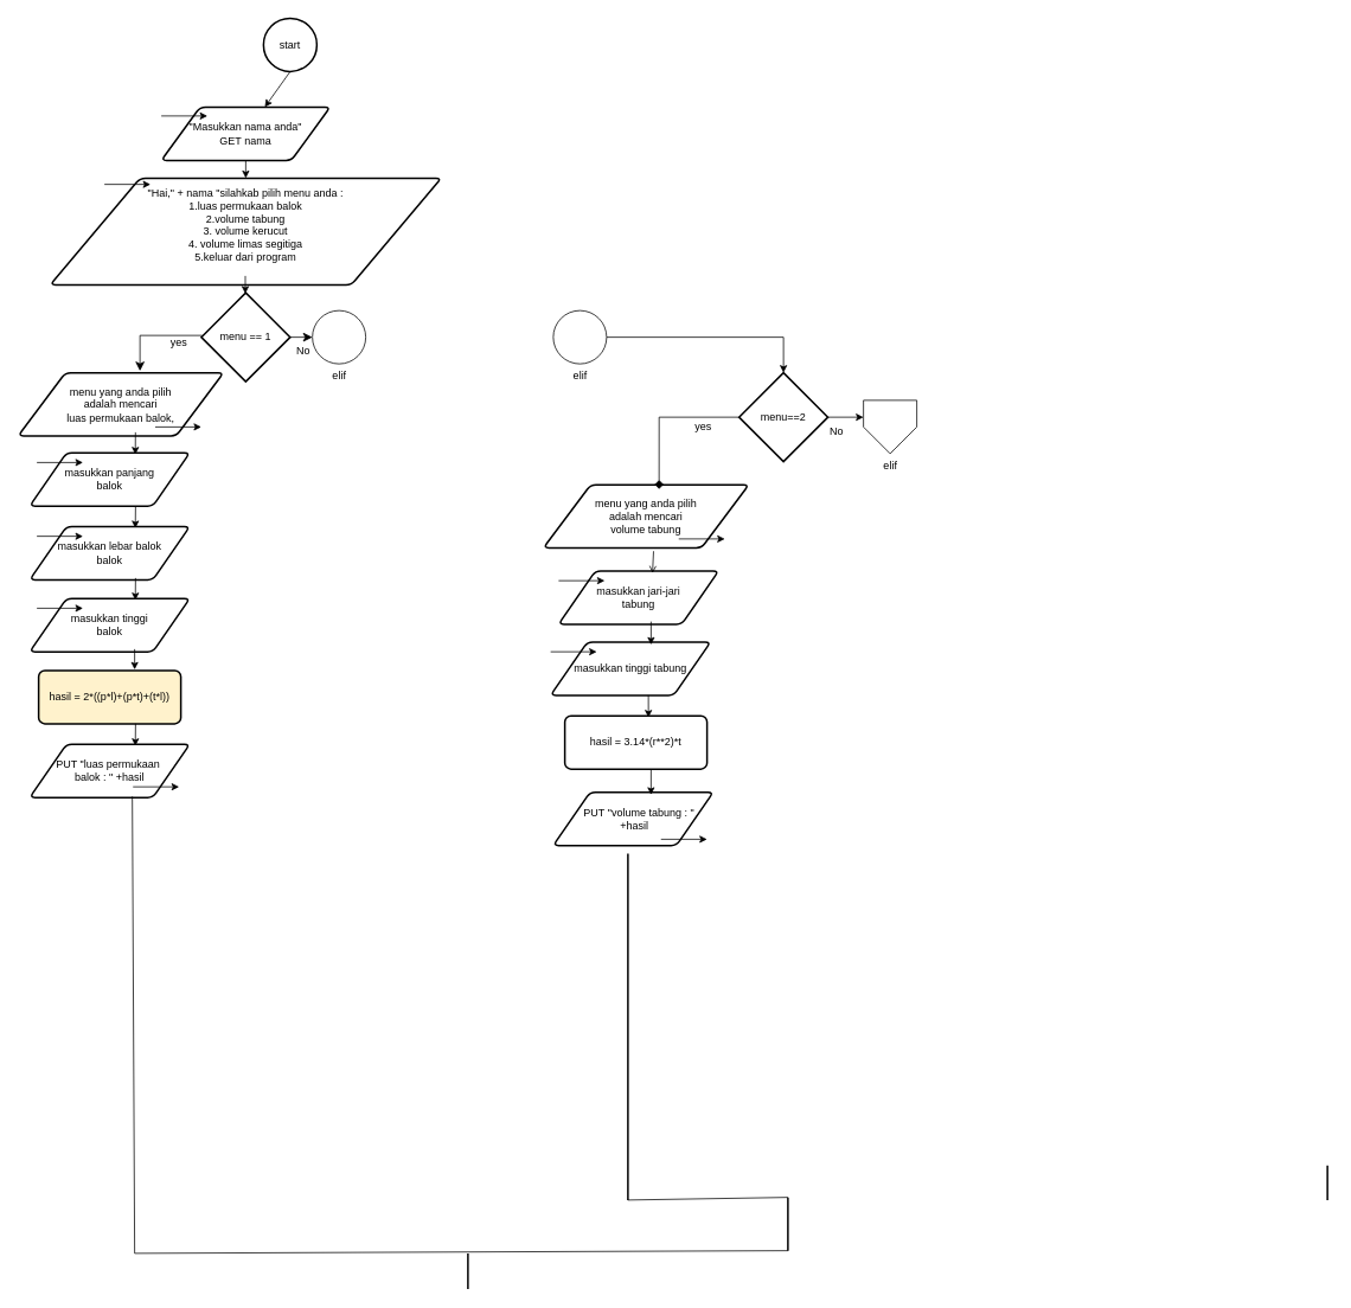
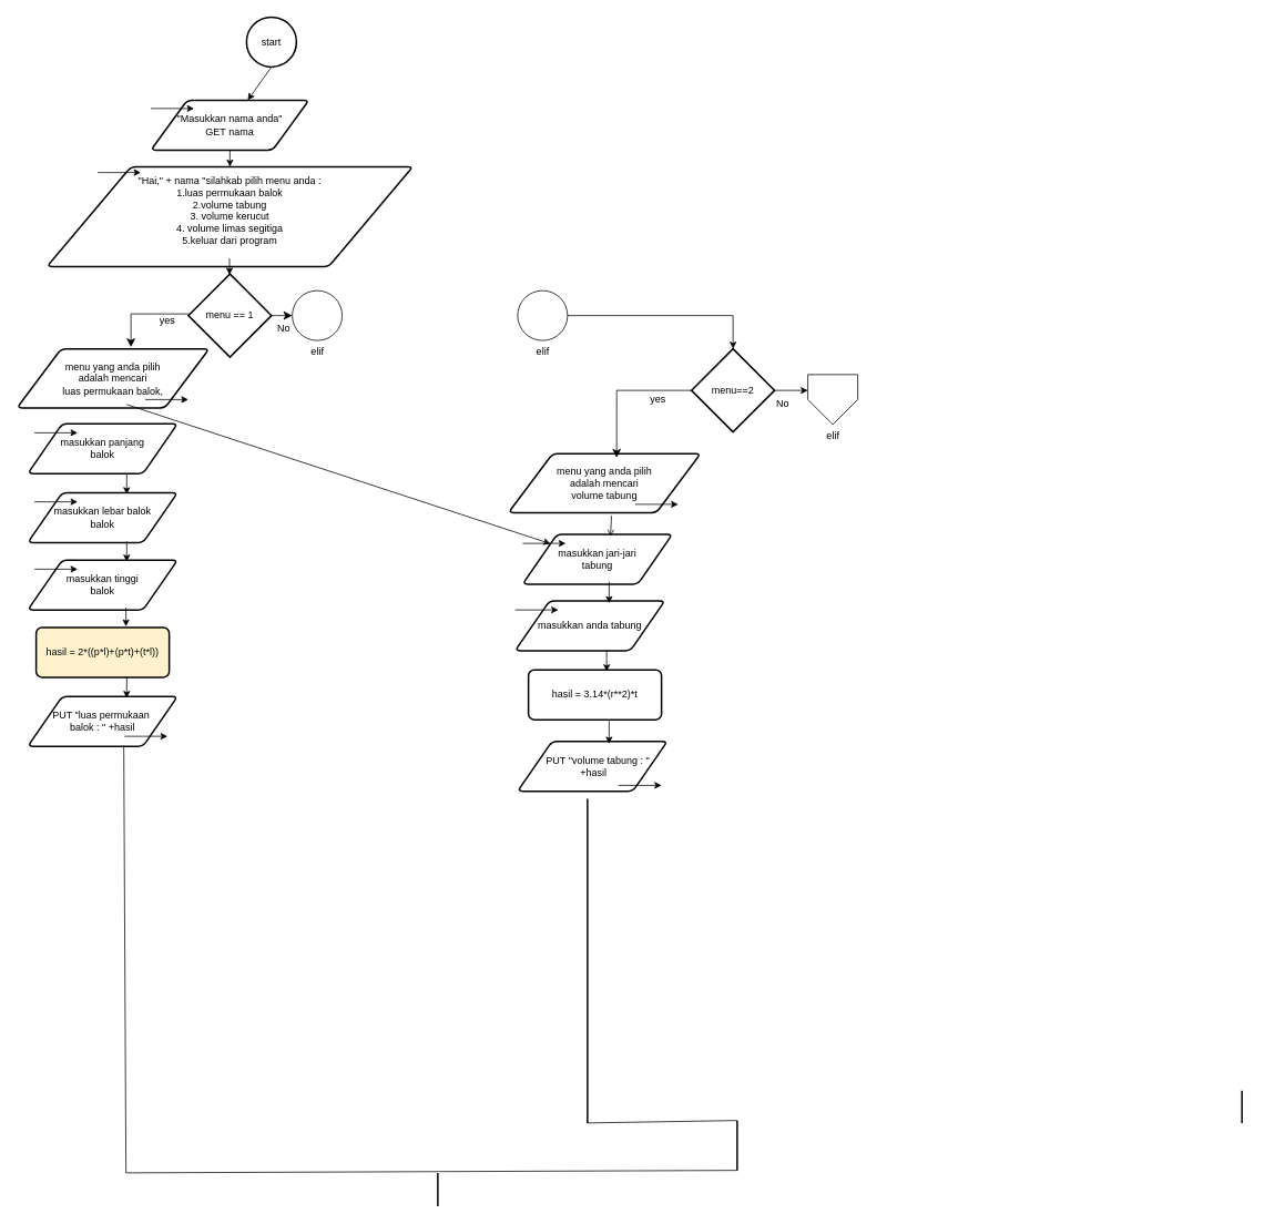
- <mxCell id="16" value="" style="endArrow=classic;html=1;rounded=0;entryX=0.66;entryY=0.033;entryDx=0;entryDy=0;entryPerimeter=0;exitX=0.571;exitY=0.944;exitDx=0;exitDy=0;exitPerimeter=0;" parent="1" source="13" target="15" edge="1"><mxGeometry width="50" height="50" relative="1" as="geometry"><mxPoint x="151" y="490" as="sourcePoint" /><mxPoint x="201" y="440" as="targetPoint" /></mxGeometry></mxCell>
+ <mxCell id="16" value="" style="endArrow=classic;html=1;rounded=0;exitX=0.571;exitY=0.944;exitDx=0;exitDy=0;exitPerimeter=0;" parent="1" source="13" target="34" edge="1"><mxGeometry width="50" height="50" relative="1" as="geometry"><mxPoint x="151" y="490" as="sourcePoint" /><mxPoint x="201" y="440" as="targetPoint" /></mxGeometry></mxCell>
- <mxCell id="47" value="" style="edgeStyle=segmentEdgeStyle;endArrow=diamond;html=1;curved=0;rounded=0;endSize=8;startSize=8;exitX=0;exitY=0.5;exitDx=0;exitDy=0;exitPerimeter=0;entryX=0.563;entryY=0.07;entryDx=0;entryDy=0;entryPerimeter=0;" parent="1" source="33" target="45" edge="1"><mxGeometry width="50" height="50" relative="1" as="geometry"><mxPoint x="931" y="600" as="sourcePoint" /><mxPoint x="981" y="550" as="targetPoint" /></mxGeometry></mxCell>
+ <mxCell id="47" value="" style="edgeStyle=segmentEdgeStyle;endArrow=classic;html=1;curved=0;rounded=0;endSize=8;startSize=8;exitX=0;exitY=0.5;exitDx=0;exitDy=0;exitPerimeter=0;entryX=0.563;entryY=0.07;entryDx=0;entryDy=0;entryPerimeter=0;" parent="1" source="33" target="45" edge="1"><mxGeometry width="50" height="50" relative="1" as="geometry"><mxPoint x="931" y="600" as="sourcePoint" /><mxPoint x="981" y="550" as="targetPoint" /></mxGeometry></mxCell>
- <mxCell id="37" value="masukkan tinggi tabung" style="shape=parallelogram;html=1;strokeWidth=2;perimeter=parallelogramPerimeter;whiteSpace=wrap;rounded=1;arcSize=12;size=0.23;" parent="1" vertex="1"><mxGeometry x="619" y="722" width="180" height="60" as="geometry" /></mxCell>
+ <mxCell id="37" value="masukkan anda tabung" style="shape=parallelogram;html=1;strokeWidth=2;perimeter=parallelogramPerimeter;whiteSpace=wrap;rounded=1;arcSize=12;size=0.23;" parent="1" vertex="1"><mxGeometry x="619" y="722" width="180" height="60" as="geometry" /></mxCell>
